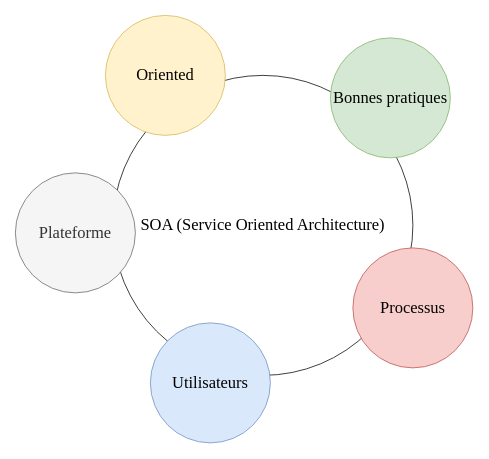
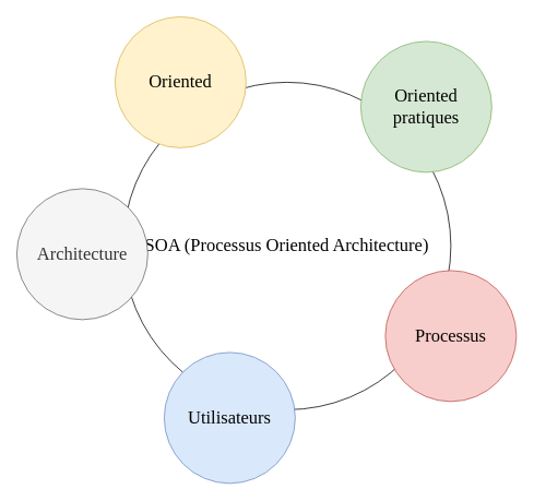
- <mxCell id="5" value="Bonnes pratiques" style="ellipse;whiteSpace=wrap;html=1;rounded=0;shadow=0;dashed=0;comic=0;fontFamily=Verdana;fontSize=22;fillColor=#d5e8d4;strokeColor=#82b366;" parent="1" vertex="1"><mxGeometry x="440" y="50" width="160" height="160" as="geometry" /></mxCell>
+ <mxCell id="5" value="Oriented pratiques" style="ellipse;whiteSpace=wrap;html=1;rounded=0;shadow=0;dashed=0;comic=0;fontFamily=Verdana;fontSize=22;fillColor=#d5e8d4;strokeColor=#82b366;" parent="1" vertex="1"><mxGeometry x="440" y="50" width="160" height="160" as="geometry" /></mxCell>
- <mxCell id="2" value="SOA (Service Oriented Architecture)" style="ellipse;whiteSpace=wrap;html=1;rounded=0;shadow=0;dashed=0;comic=0;fontFamily=Verdana;fontSize=22;" parent="1" vertex="1"><mxGeometry x="150" y="100" width="400" height="400" as="geometry" /></mxCell>
+ <mxCell id="2" value="SOA (Processus Oriented Architecture)" style="ellipse;whiteSpace=wrap;html=1;rounded=0;shadow=0;dashed=0;comic=0;fontFamily=Verdana;fontSize=22;" parent="1" vertex="1"><mxGeometry x="150" y="100" width="400" height="400" as="geometry" /></mxCell>
- <mxCell id="3" value="Plateforme" style="ellipse;whiteSpace=wrap;html=1;rounded=0;shadow=0;dashed=0;comic=0;fontFamily=Verdana;fontSize=22;fillColor=#f5f5f5;strokeColor=#666666;fontColor=#333333;" parent="1" vertex="1"><mxGeometry x="20" y="230" width="160" height="160" as="geometry" /></mxCell>
+ <mxCell id="3" value="Architecture" style="ellipse;whiteSpace=wrap;html=1;rounded=0;shadow=0;dashed=0;comic=0;fontFamily=Verdana;fontSize=22;fillColor=#f5f5f5;strokeColor=#666666;fontColor=#333333;" parent="1" vertex="1"><mxGeometry x="20" y="230" width="160" height="160" as="geometry" /></mxCell>
